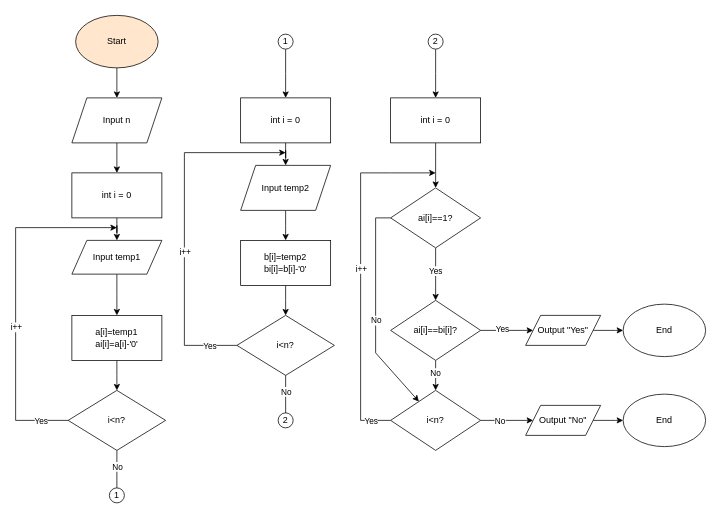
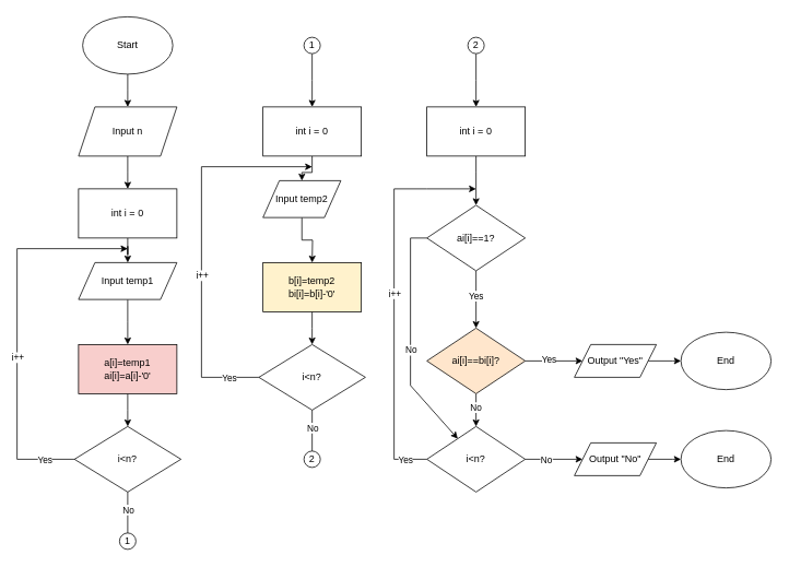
- <mxCell id="3" value="Start" style="ellipse;whiteSpace=wrap;html=1;fillColor=#ffe6cc;" vertex="1" parent="1"><mxGeometry x="100" y="20" width="110" height="70" as="geometry" /></mxCell>
+ <mxCell id="3" value="Start" style="ellipse;whiteSpace=wrap;html=1;" vertex="1" parent="1"><mxGeometry x="100" y="20" width="110" height="70" as="geometry" /></mxCell>
- <mxCell id="24" value="Input temp2" style="shape=parallelogram;perimeter=parallelogramPerimeter;whiteSpace=wrap;html=1;fixedSize=1;" vertex="1" parent="1"><mxGeometry x="320.03" y="220" width="120" height="60" as="geometry" /></mxCell>
+ <mxCell id="24" value="Input temp2" style="shape=parallelogram;perimeter=parallelogramPerimeter;whiteSpace=wrap;html=1;fixedSize=1;" vertex="1" parent="1"><mxGeometry x="320.03" y="220" width="95" height="45" as="geometry" /></mxCell>
- <mxCell id="26" value="b[i]=temp2&lt;br&gt;bi[i]=b[i]-'0'" style="rounded=0;whiteSpace=wrap;html=1;" vertex="1" parent="1"><mxGeometry x="320.03" y="320" width="120" height="60" as="geometry" /></mxCell>
+ <mxCell id="26" value="b[i]=temp2&lt;br&gt;bi[i]=b[i]-'0'" style="rounded=0;whiteSpace=wrap;html=1;fillColor=#fff2cc;" vertex="1" parent="1"><mxGeometry x="320.03" y="320" width="120" height="60" as="geometry" /></mxCell>
- <mxCell id="45" value="ai[i]==bi[i]?" style="rhombus;whiteSpace=wrap;html=1;" vertex="1" parent="1"><mxGeometry x="520" y="400" width="120" height="80" as="geometry" /></mxCell>
+ <mxCell id="45" value="ai[i]==bi[i]?" style="rhombus;whiteSpace=wrap;html=1;fillColor=#ffe6cc;" vertex="1" parent="1"><mxGeometry x="520" y="400" width="120" height="80" as="geometry" /></mxCell>
- <mxCell id="11" value="a[i]=temp1&lt;br&gt;ai[i]=a[i]-'0'" style="rounded=0;whiteSpace=wrap;html=1;" vertex="1" parent="1"><mxGeometry x="95" y="420" width="120" height="60" as="geometry" /></mxCell>
+ <mxCell id="11" value="a[i]=temp1&lt;br&gt;ai[i]=a[i]-'0'" style="rounded=0;whiteSpace=wrap;html=1;fillColor=#f8cecc;" vertex="1" parent="1"><mxGeometry x="95" y="420" width="120" height="60" as="geometry" /></mxCell>
